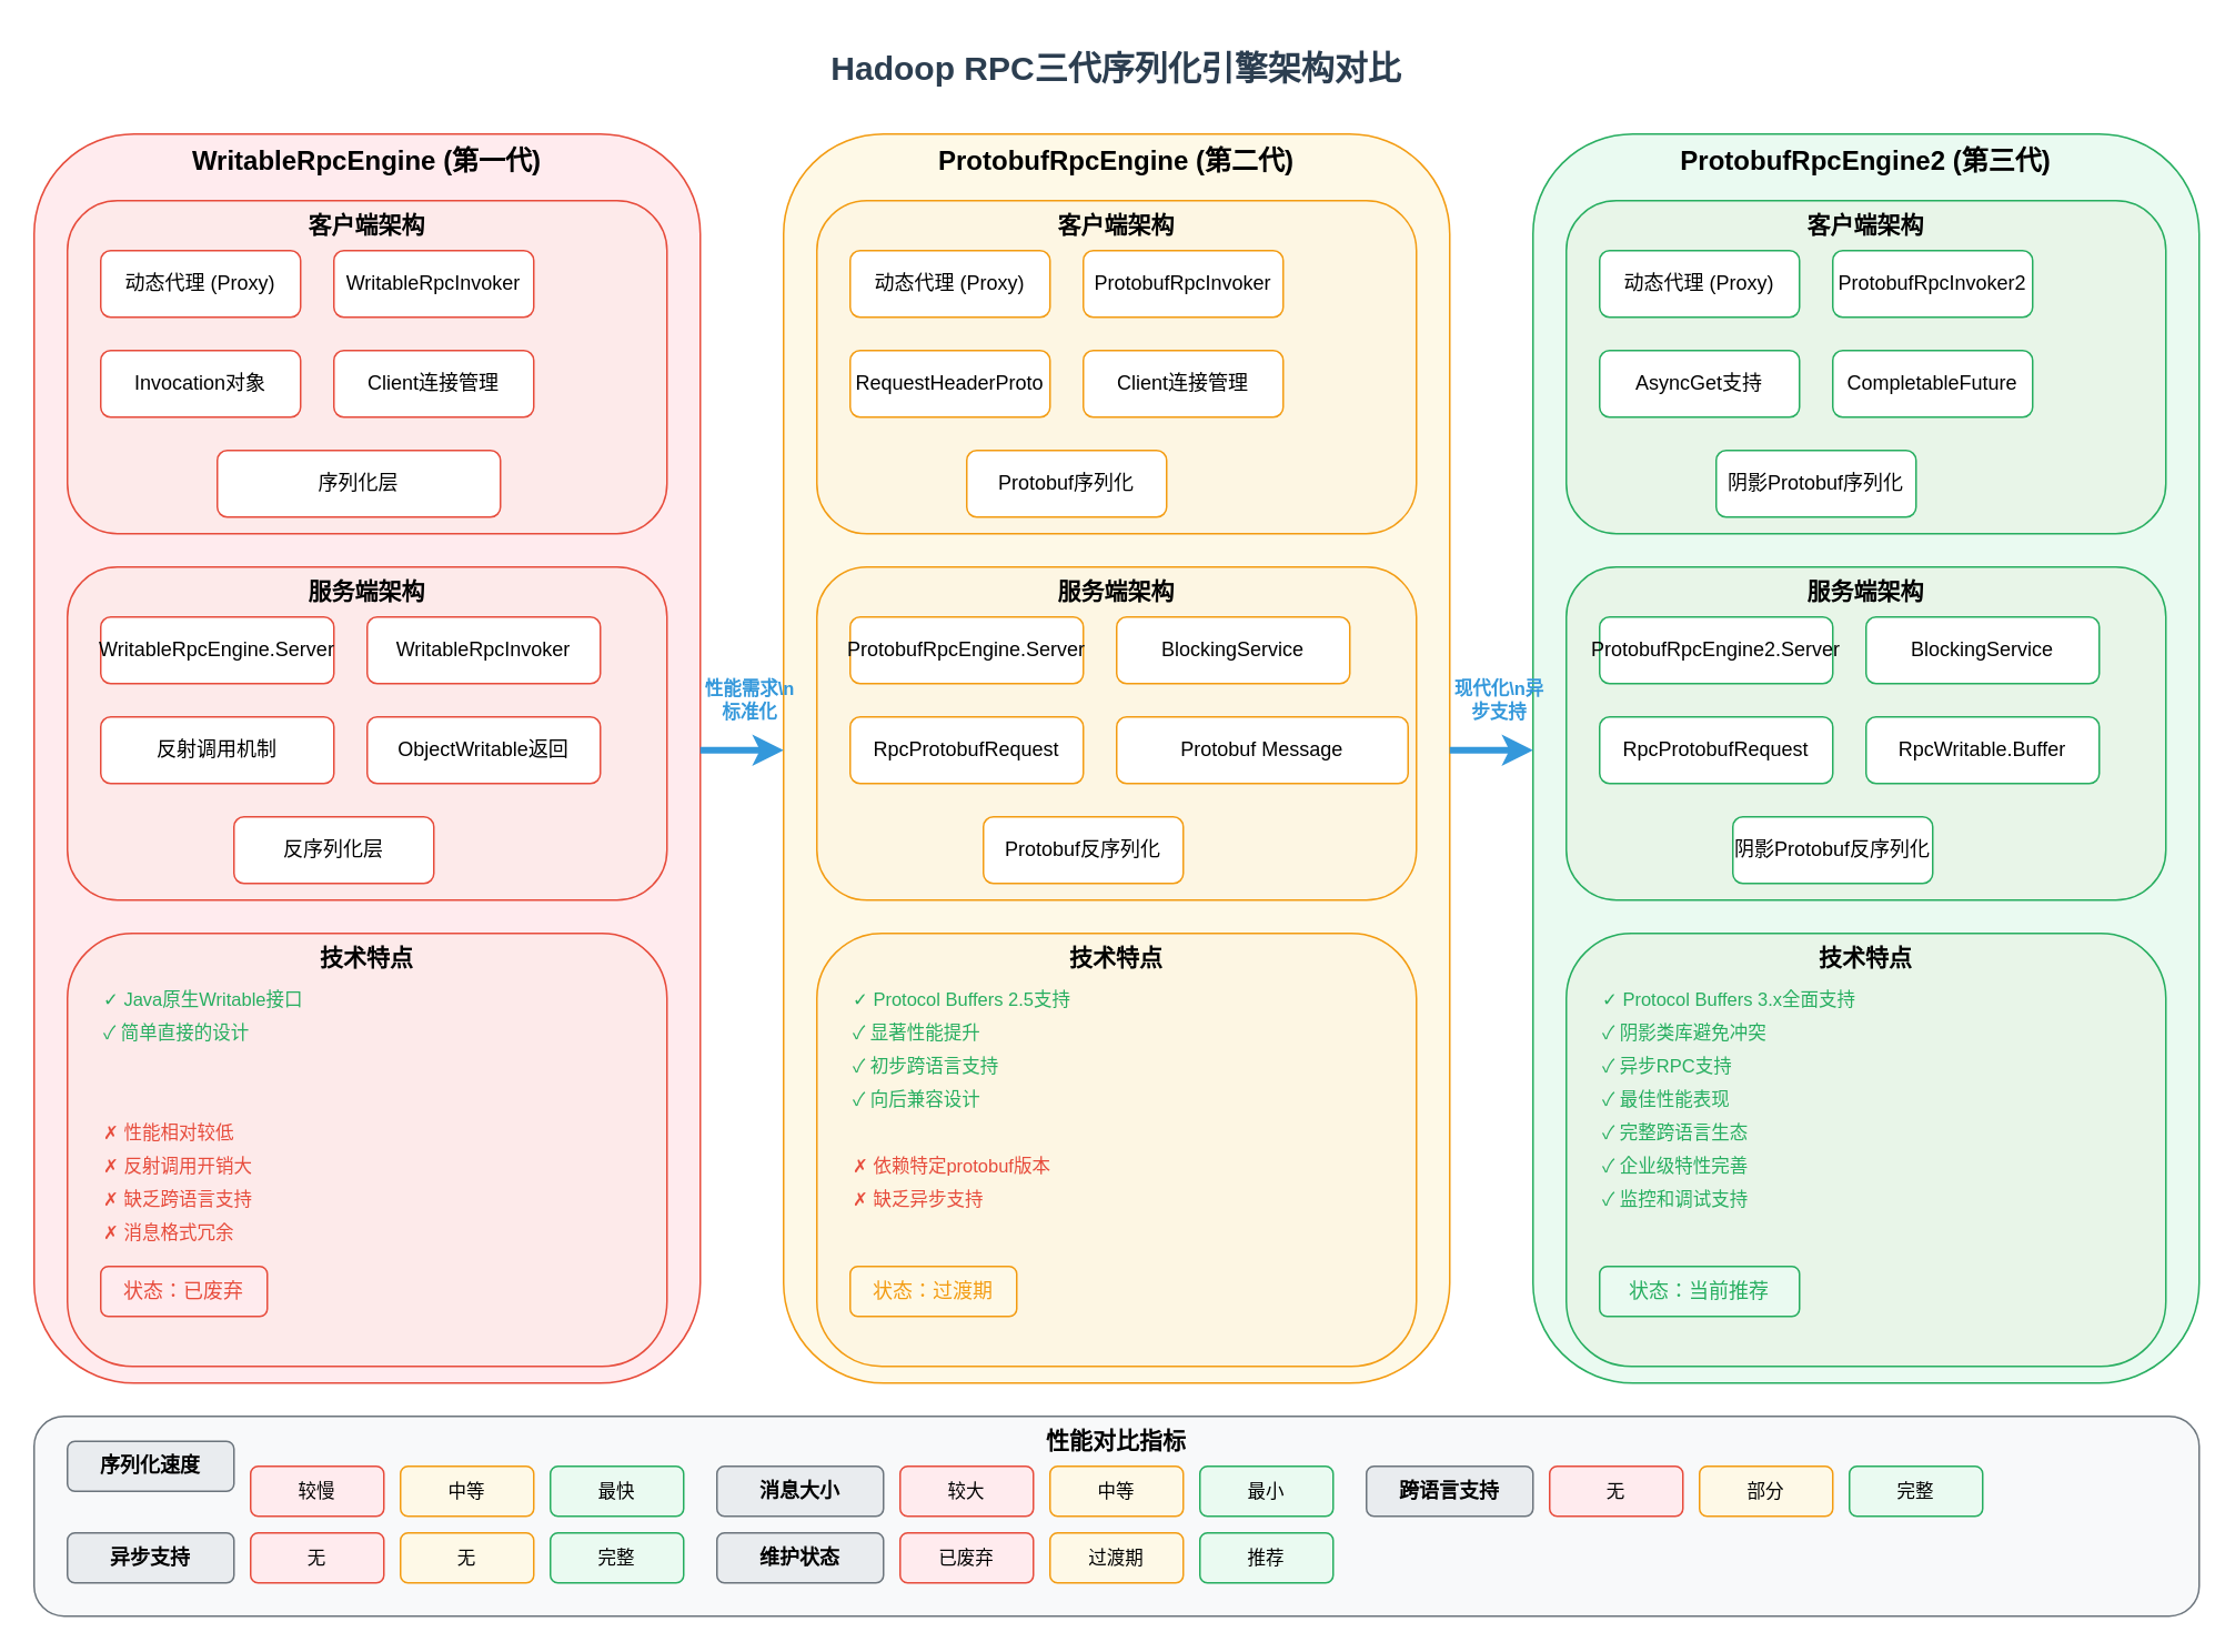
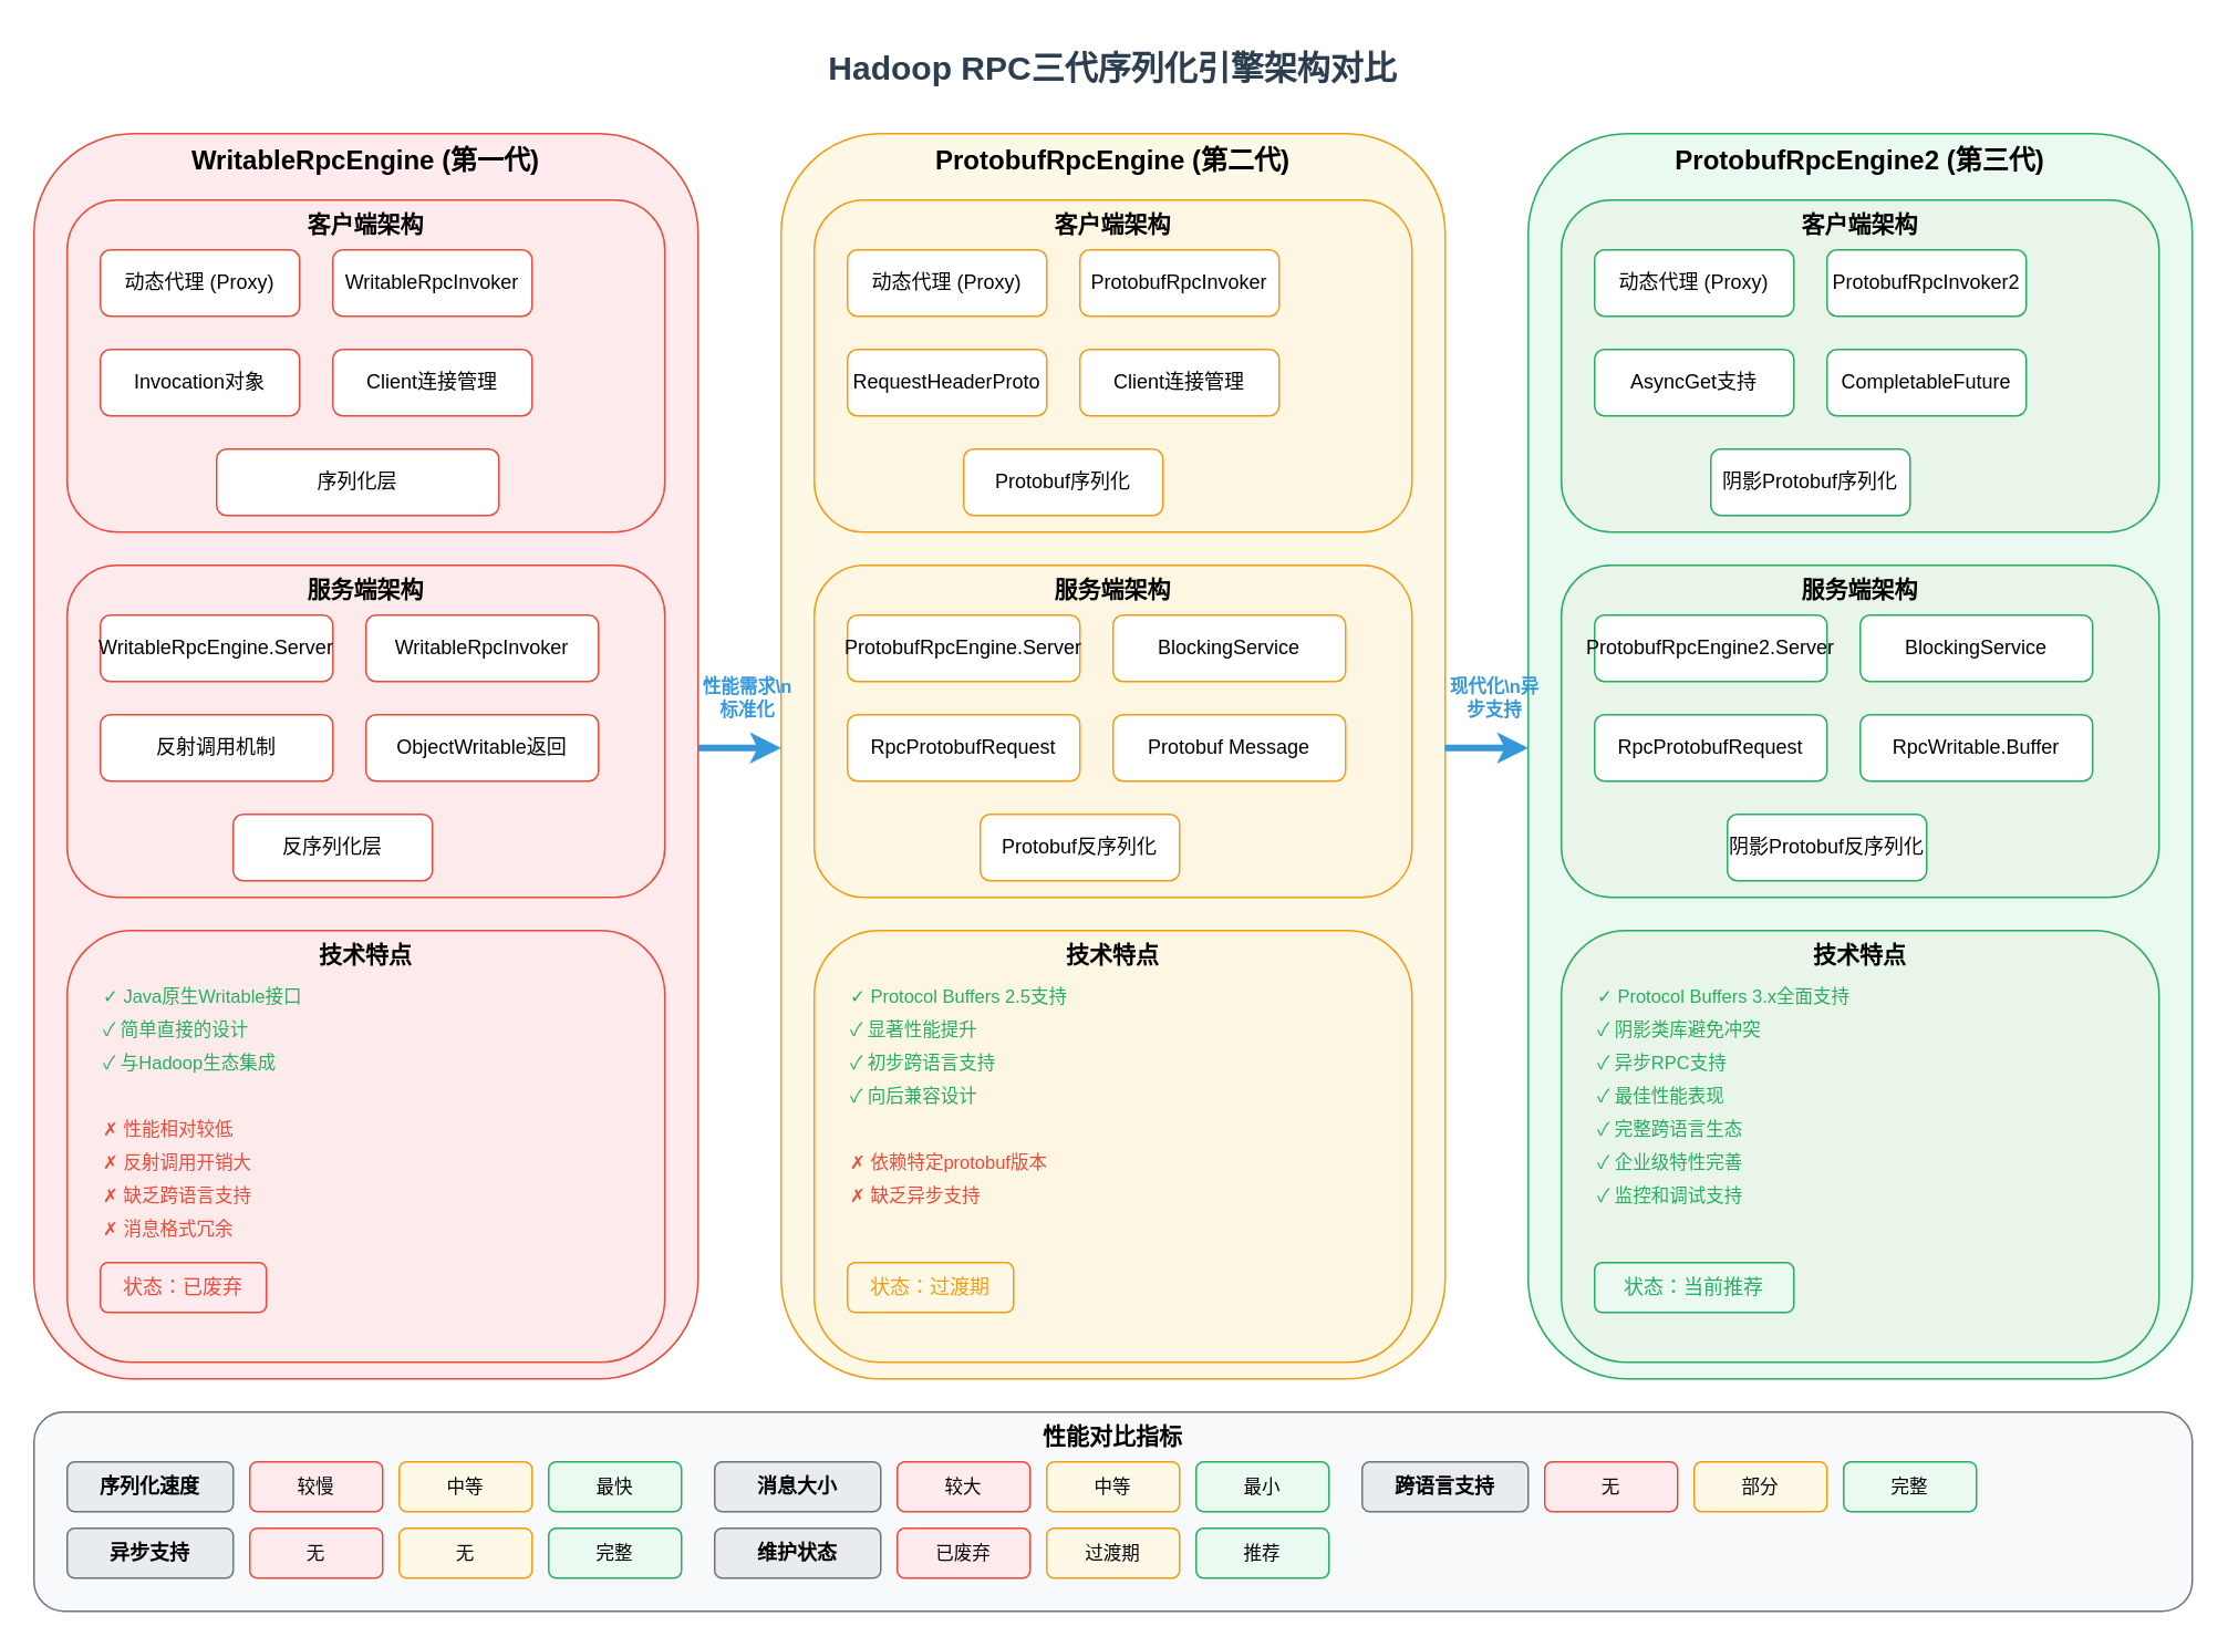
- <mxCell id="36" value="Protobuf Message" style="rounded=1;whiteSpace=wrap;html=1;fillColor=#ffffff;strokeColor=#f39c12;fontSize=12;" vertex="1" parent="1"><mxGeometry x="670" y="430" width="175" height="40" as="geometry" /></mxCell>
+ <mxCell id="36" value="Protobuf Message" style="rounded=1;whiteSpace=wrap;html=1;fillColor=#ffffff;strokeColor=#f39c12;fontSize=12;" vertex="1" parent="1"><mxGeometry x="670" y="430" width="140" height="40" as="geometry" /></mxCell>
+ <mxCell id="19" value="✓ 与Hadoop生态集成" style="text;html=1;strokeColor=none;fillColor=none;align=left;verticalAlign=middle;whiteSpace=wrap;rounded=0;fontSize=11;fontColor=#27ae60;" vertex="1" parent="1"><mxGeometry x="60" y="630" width="200" height="20" as="geometry" /></mxCell>
- <mxCell id="73" value="序列化速度" style="rounded=1;whiteSpace=wrap;html=1;fillColor=#e9ecef;strokeColor=#6c757d;fontSize=12;fontStyle=1;" vertex="1" parent="1"><mxGeometry x="40" y="865" width="100" height="30" as="geometry" /></mxCell>
+ <mxCell id="73" value="序列化速度" style="rounded=1;whiteSpace=wrap;html=1;fillColor=#e9ecef;strokeColor=#6c757d;fontSize=12;fontStyle=1;" vertex="1" parent="1"><mxGeometry x="40" y="880" width="100" height="30" as="geometry" /></mxCell>
